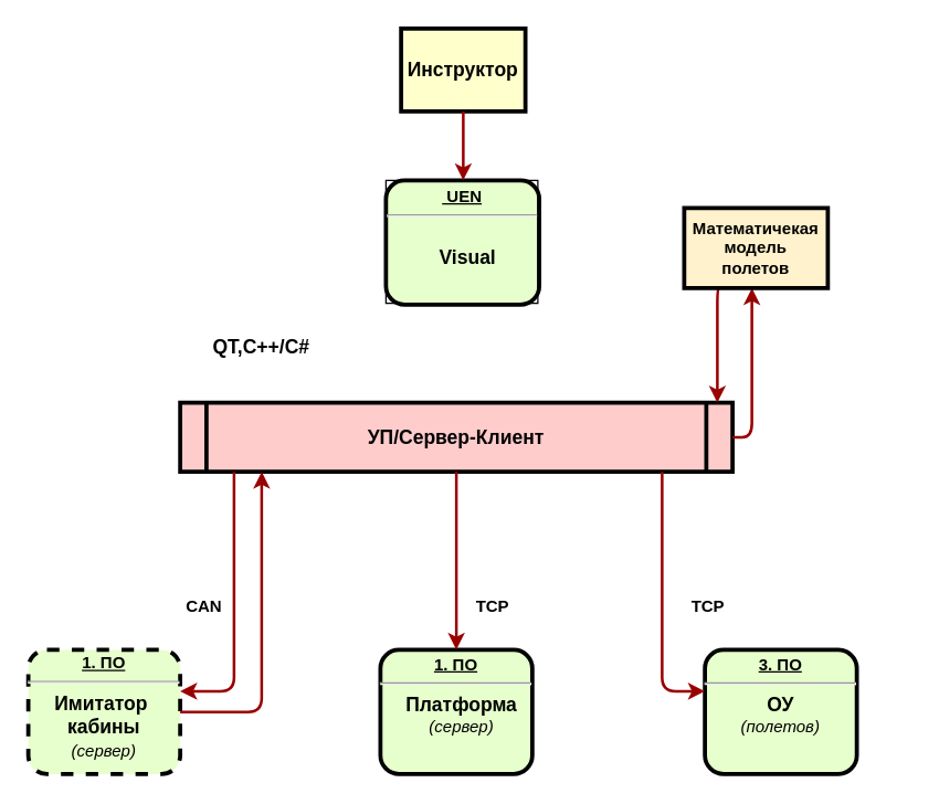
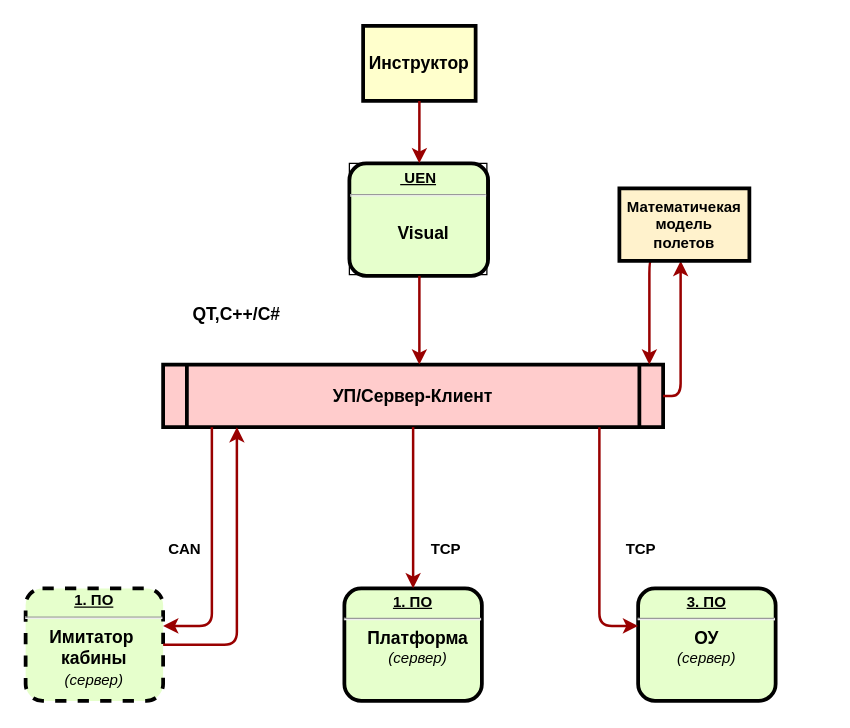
+ <mxCell id="9" value="" style="edgeStyle=elbowEdgeStyle;elbow=horizontal;strokeColor=#990000;strokeWidth=2" parent="1" source="2" target="4" edge="1"><mxGeometry width="100" height="100" relative="1" as="geometry"><mxPoint x="-21" y="400" as="sourcePoint" /><mxPoint x="79" y="300" as="targetPoint" /><Array as="points"><mxPoint x="335" y="240" /><mxPoint x="209" y="260" /></Array></mxGeometry></mxCell>
- <mxCell id="5" value="&lt;p style=&quot;margin: 0px; margin-top: 4px; text-align: center; text-decoration: underline;&quot;&gt;&lt;strong&gt;3. ПО&lt;br&gt;&lt;/strong&gt;&lt;/p&gt;&lt;hr&gt;&lt;p style=&quot;margin: 0px; margin-left: 8px;&quot;&gt;&lt;/p&gt;&lt;div style=&quot;&quot;&gt;&lt;span style=&quot;background-color: initial; font-size: 14px;&quot;&gt;ОУ&lt;/span&gt;&lt;/div&gt;&lt;i style=&quot;background-color: initial; font-weight: normal;&quot;&gt;&lt;div style=&quot;&quot;&gt;&lt;i style=&quot;background-color: initial;&quot;&gt;(полетов)&lt;/i&gt;&lt;/div&gt;&lt;/i&gt;&lt;p&gt;&lt;/p&gt;" style="verticalAlign=middle;align=center;overflow=fill;fontSize=12;fontFamily=Helvetica;html=1;rounded=1;fontStyle=1;strokeWidth=3;fillColor=#E6FFCC" parent="1" vertex="1"><mxGeometry x="510" y="470" width="110" height="90" as="geometry" /></mxCell>
+ <mxCell id="5" value="&lt;p style=&quot;margin: 0px; margin-top: 4px; text-align: center; text-decoration: underline;&quot;&gt;&lt;strong&gt;3. ПО&lt;br&gt;&lt;/strong&gt;&lt;/p&gt;&lt;hr&gt;&lt;p style=&quot;margin: 0px; margin-left: 8px;&quot;&gt;&lt;/p&gt;&lt;div style=&quot;&quot;&gt;&lt;span style=&quot;background-color: initial; font-size: 14px;&quot;&gt;ОУ&lt;/span&gt;&lt;/div&gt;&lt;i style=&quot;background-color: initial; font-weight: normal;&quot;&gt;&lt;div style=&quot;&quot;&gt;&lt;i style=&quot;background-color: initial;&quot;&gt;(сервер)&lt;/i&gt;&lt;/div&gt;&lt;/i&gt;&lt;p&gt;&lt;/p&gt;" style="verticalAlign=middle;align=center;overflow=fill;fontSize=12;fontFamily=Helvetica;html=1;rounded=1;fontStyle=1;strokeWidth=3;fillColor=#E6FFCC" parent="1" vertex="1"><mxGeometry x="510" y="470" width="110" height="90" as="geometry" /></mxCell>
